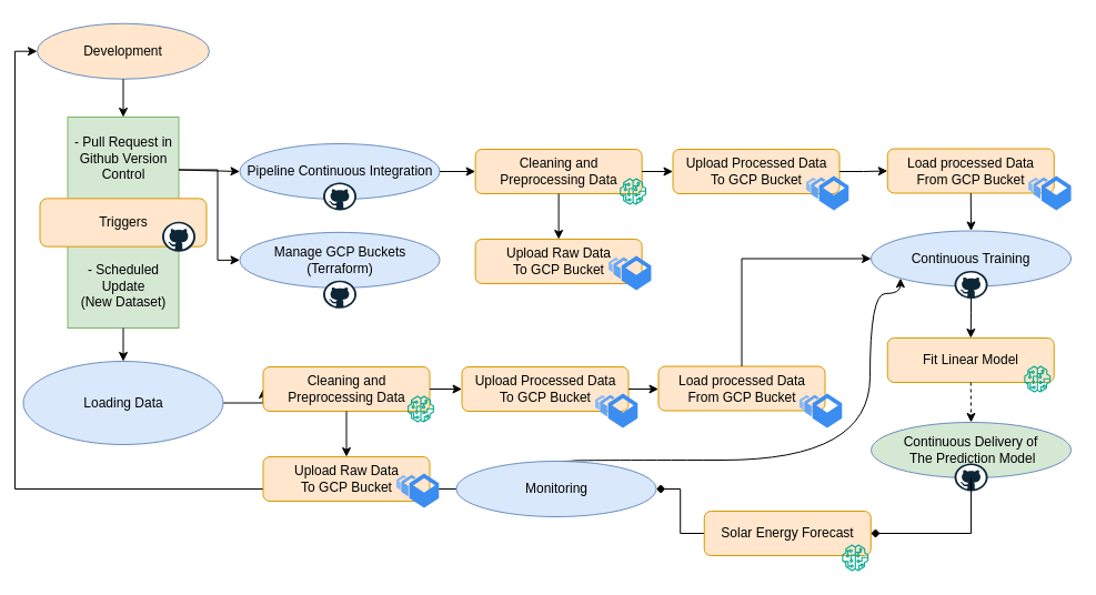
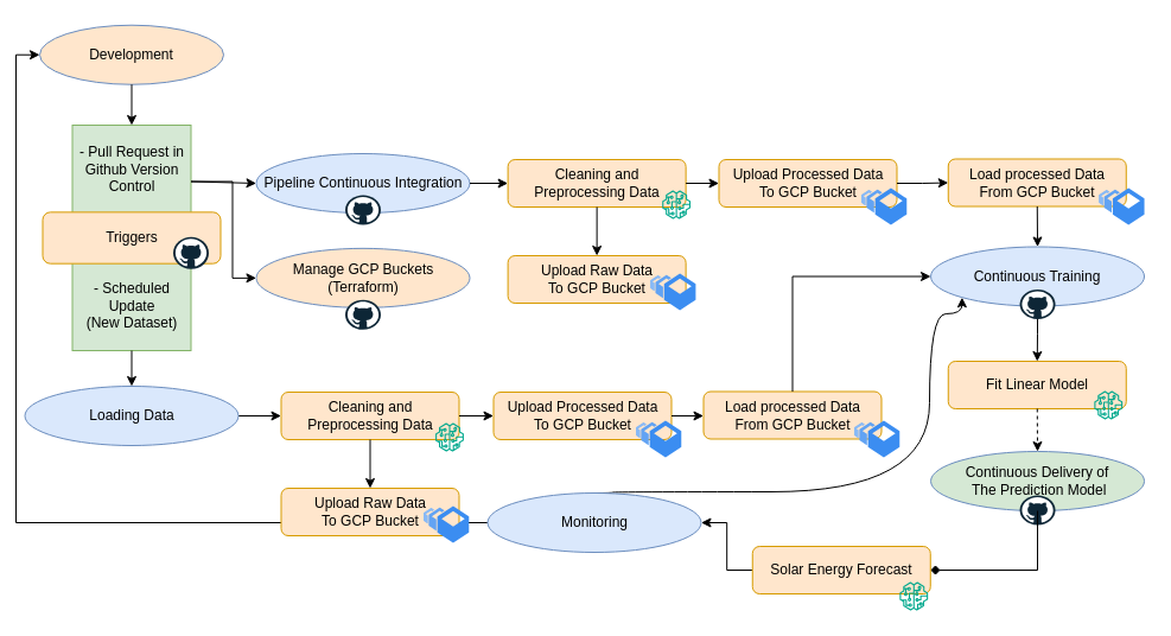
- <mxCell id="57" value="Manage GCP Buckets&lt;br&gt;(Terraform)" style="ellipse;whiteSpace=wrap;html=1;fillColor=#dae8fc;strokeColor=#6c8ebf;" vertex="1" parent="56"><mxGeometry width="180" height="50" as="geometry" /></mxCell>
+ <mxCell id="57" value="Manage GCP Buckets&lt;br&gt;(Terraform)" style="ellipse;whiteSpace=wrap;html=1;fillColor=#ffe6cc;strokeColor=#6c8ebf;" vertex="1" parent="56"><mxGeometry width="180" height="50" as="geometry" /></mxCell>
- <mxCell id="4" value="Loading Data" style="ellipse;whiteSpace=wrap;html=1;fillColor=#dae8fc;strokeColor=#6c8ebf;" vertex="1" parent="1"><mxGeometry x="20.5" y="325" width="180" height="75" as="geometry" /></mxCell>
+ <mxCell id="4" value="Loading Data" style="ellipse;whiteSpace=wrap;html=1;fillColor=#dae8fc;strokeColor=#6c8ebf;" vertex="1" parent="1"><mxGeometry x="20.5" y="325" width="180" height="50" as="geometry" /></mxCell>
- <mxCell id="2" style="edgeStyle=orthogonalEdgeStyle;rounded=0;orthogonalLoop=1;jettySize=auto;html=1;exitX=0;exitY=0.5;exitDx=0;exitDy=0;entryX=1;entryY=0.5;entryDx=0;entryDy=0;endArrow=diamond;" edge="1" parent="1" source="60" target="7"><mxGeometry relative="1" as="geometry" /></mxCell>
+ <mxCell id="2" style="edgeStyle=orthogonalEdgeStyle;rounded=0;orthogonalLoop=1;jettySize=auto;html=1;exitX=0;exitY=0.5;exitDx=0;exitDy=0;entryX=1;entryY=0.5;entryDx=0;entryDy=0;" edge="1" parent="1" source="60" target="7"><mxGeometry relative="1" as="geometry" /></mxCell>
